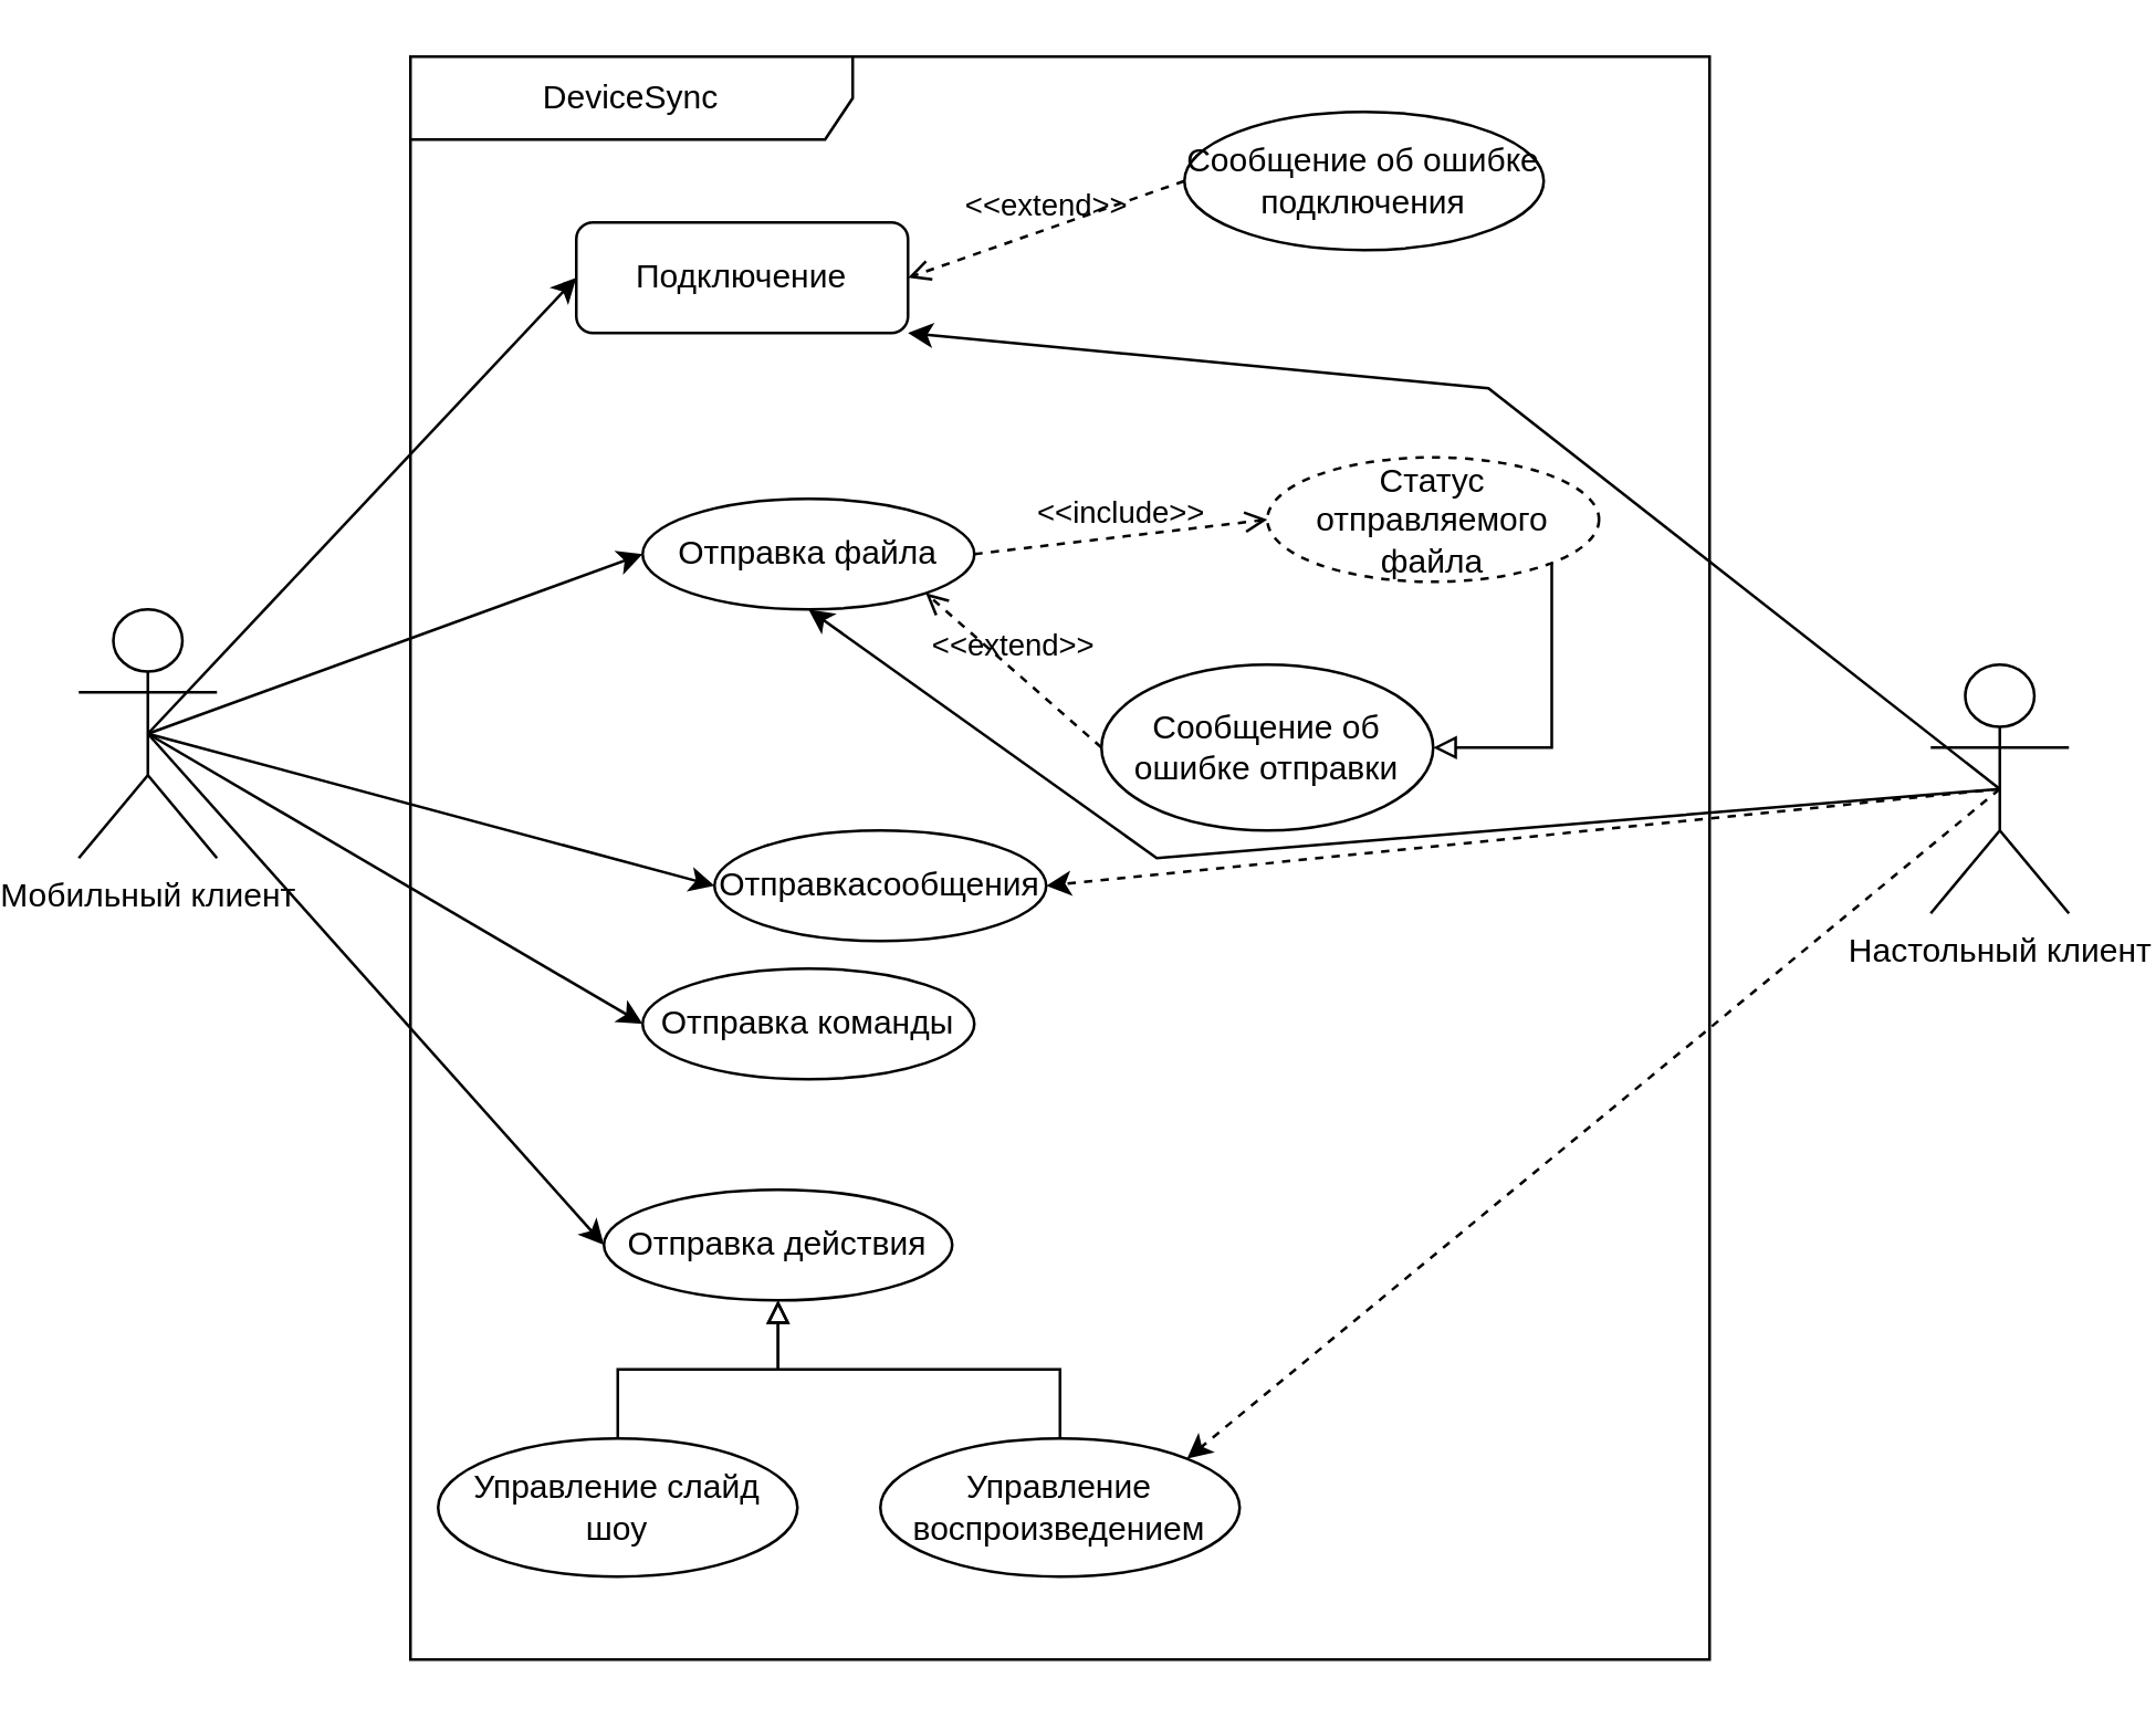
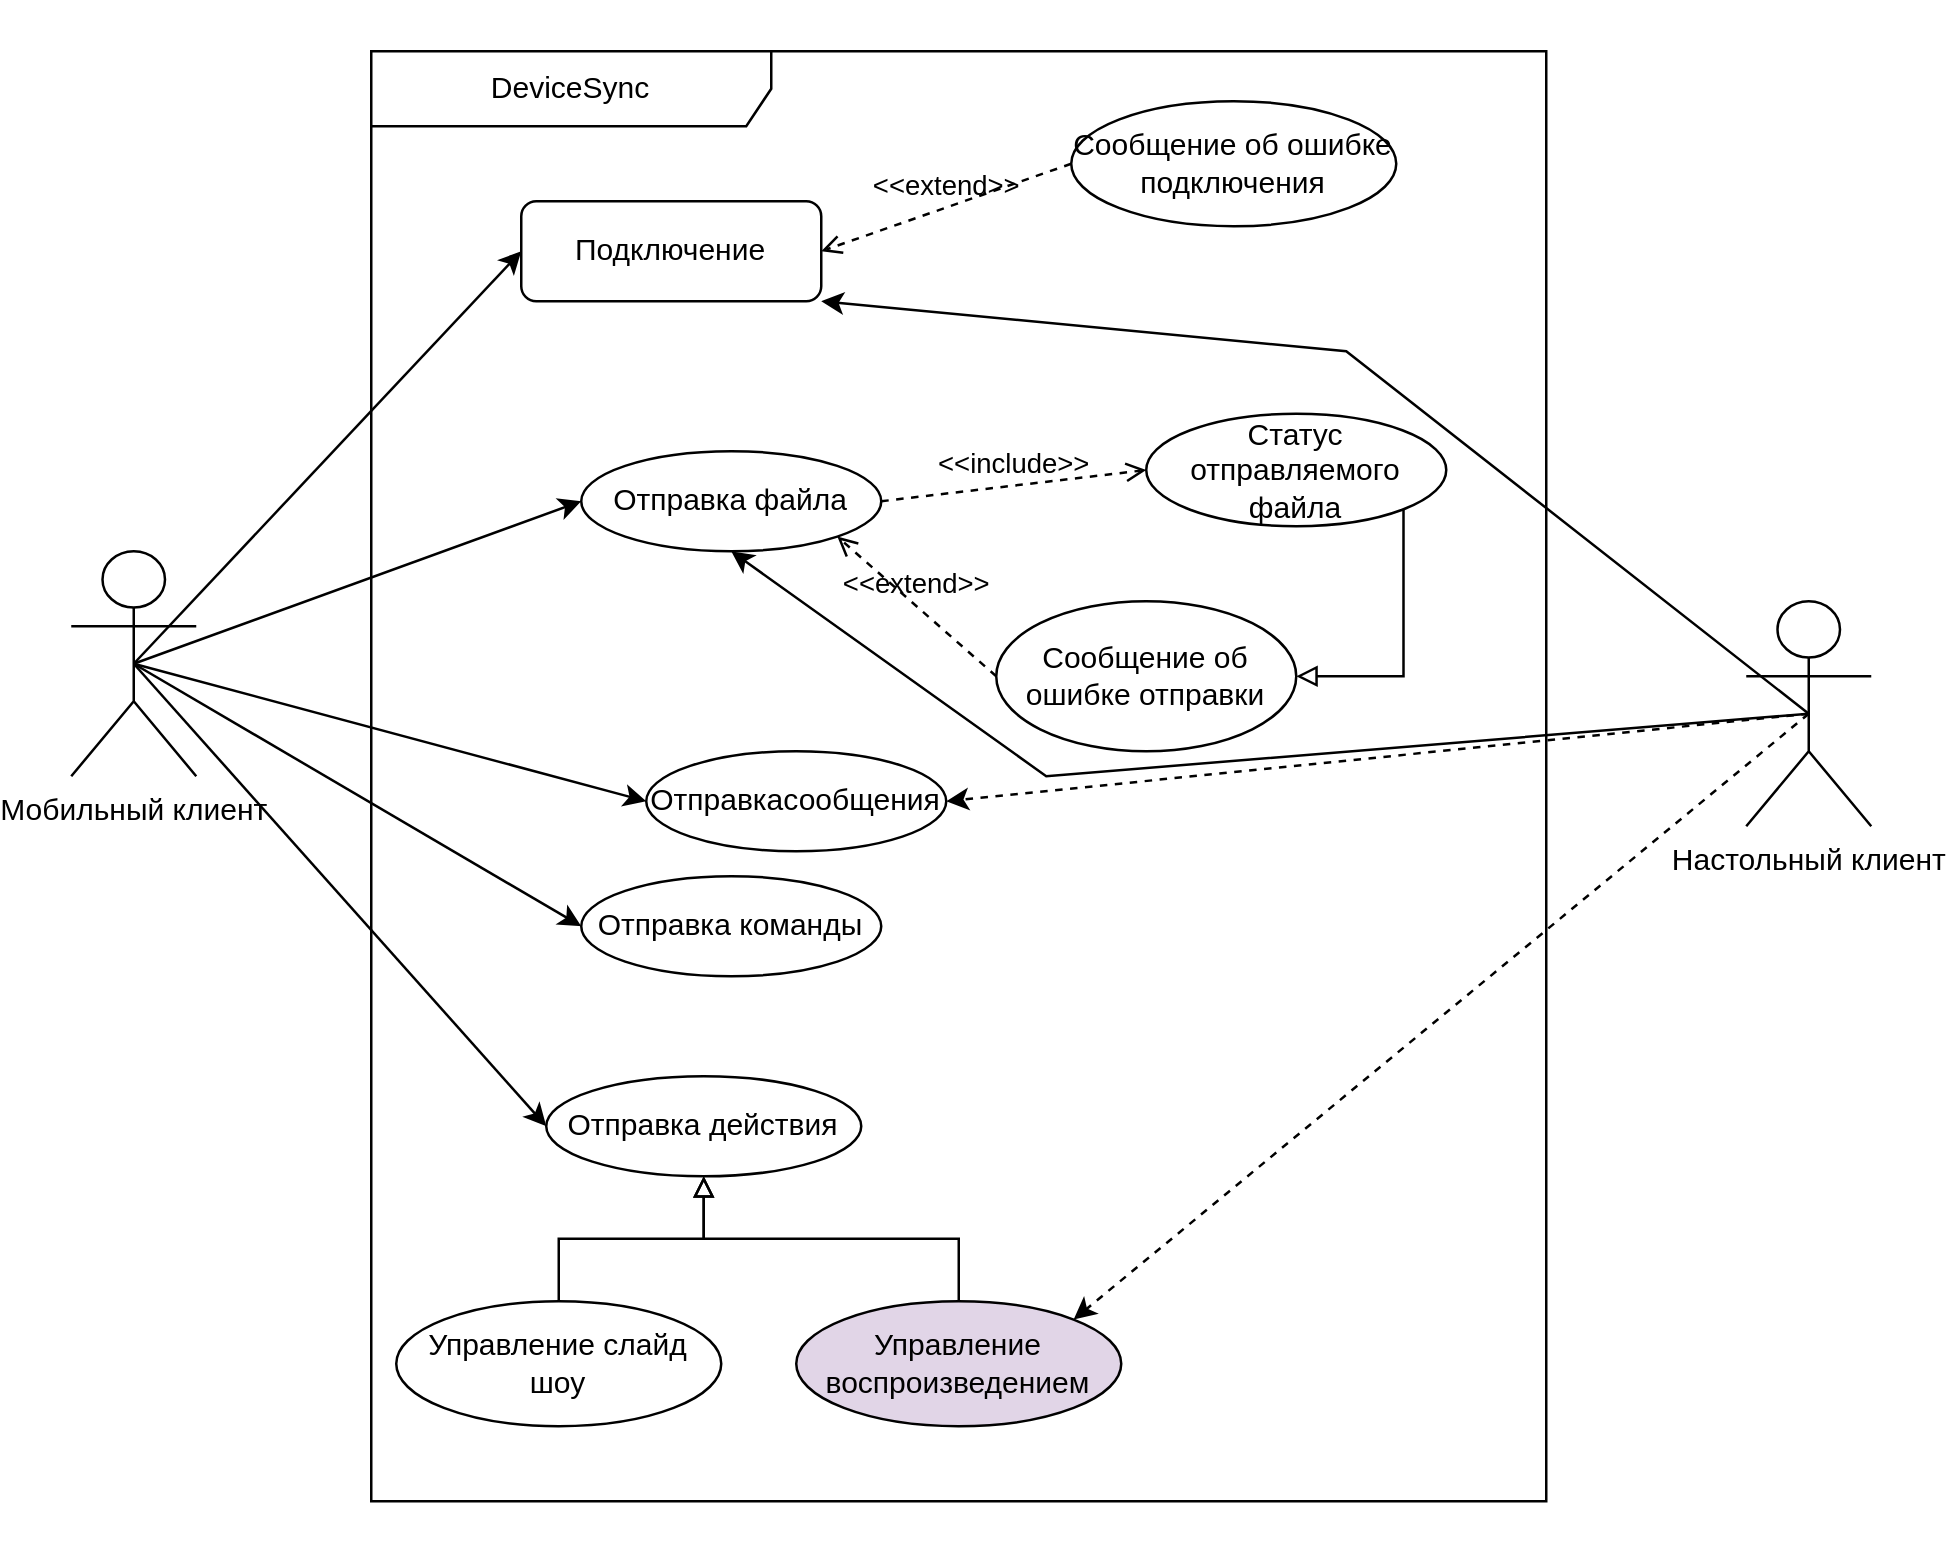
- <mxCell id="10" value="Статус отправляемого файла" style="ellipse;whiteSpace=wrap;html=1;dashed=1;" parent="2" vertex="1"><mxGeometry x="310" y="145" width="120" height="45" as="geometry" /></mxCell>
+ <mxCell id="10" value="Статус отправляемого файла" style="ellipse;whiteSpace=wrap;html=1;" parent="2" vertex="1"><mxGeometry x="310" y="145" width="120" height="45" as="geometry" /></mxCell>
- <mxCell id="16" value="Управление воспроизведением " style="ellipse;whiteSpace=wrap;html=1;" parent="2" vertex="1"><mxGeometry x="170" y="500" width="130" height="50" as="geometry" /></mxCell>
+ <mxCell id="16" value="Управление воспроизведением " style="ellipse;whiteSpace=wrap;html=1;fillColor=#e1d5e7;" parent="2" vertex="1"><mxGeometry x="170" y="500" width="130" height="50" as="geometry" /></mxCell>
